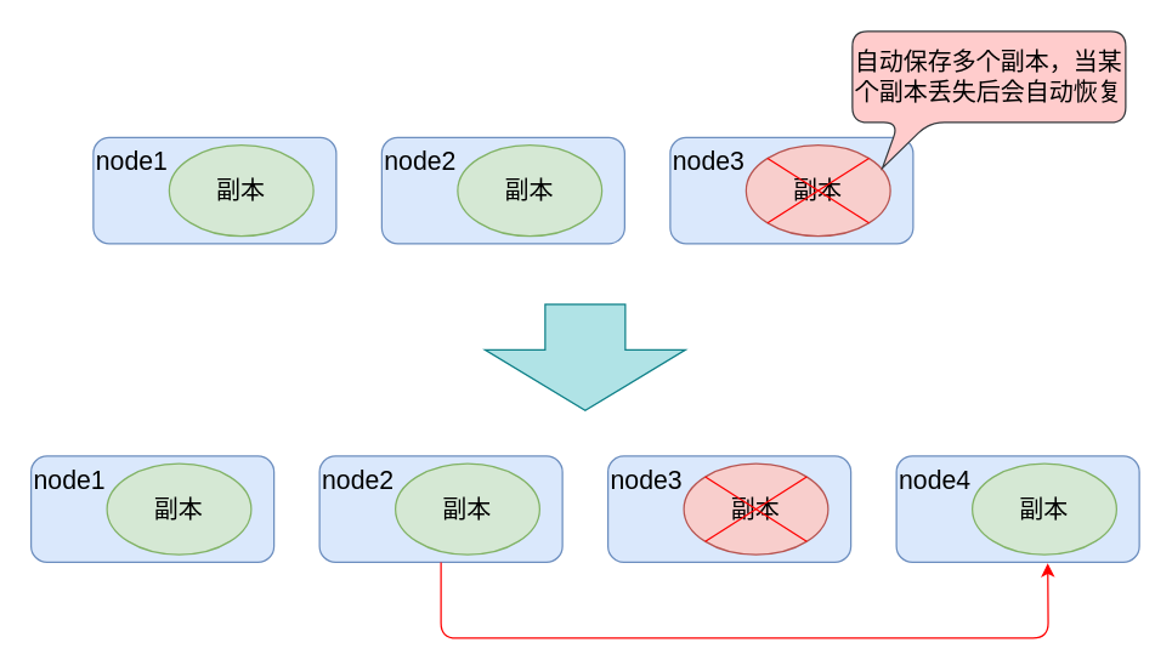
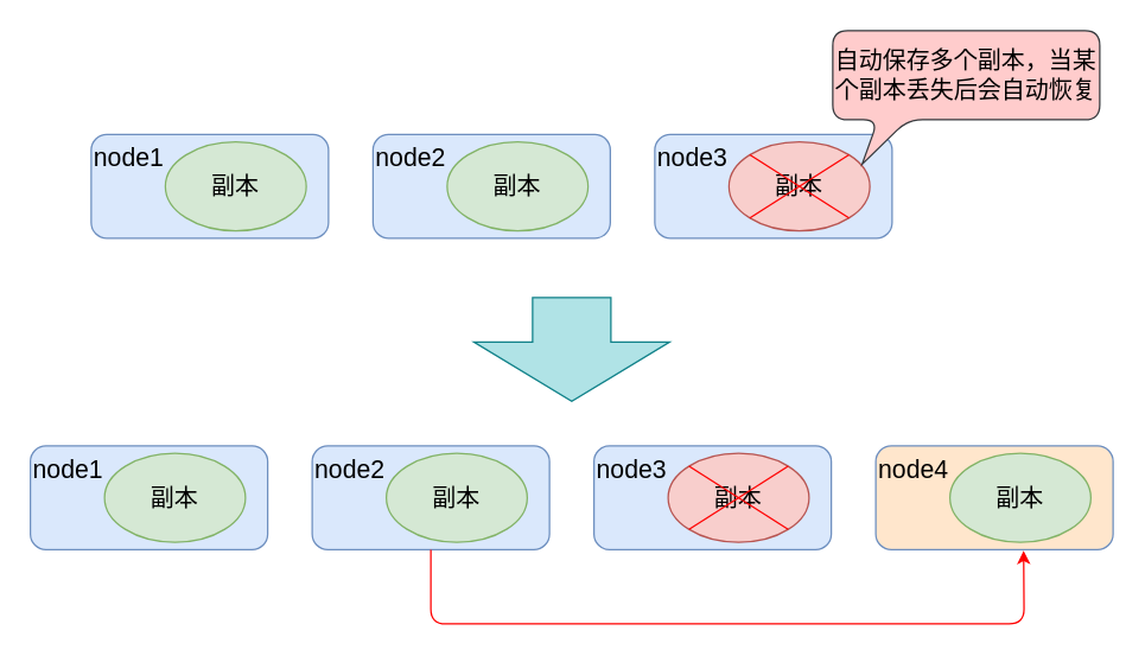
- <mxCell id="26" value="node4" style="rounded=1;whiteSpace=wrap;html=1;fillColor=#dae8fc;strokeColor=#6c8ebf;fontSize=17;align=left;verticalAlign=top;" vertex="1" parent="25"><mxGeometry width="160" height="70" as="geometry" /></mxCell>
+ <mxCell id="26" value="node4" style="rounded=1;whiteSpace=wrap;html=1;fillColor=#ffe6cc;strokeColor=#6c8ebf;fontSize=17;align=left;verticalAlign=top;" vertex="1" parent="25"><mxGeometry width="160" height="70" as="geometry" /></mxCell>
